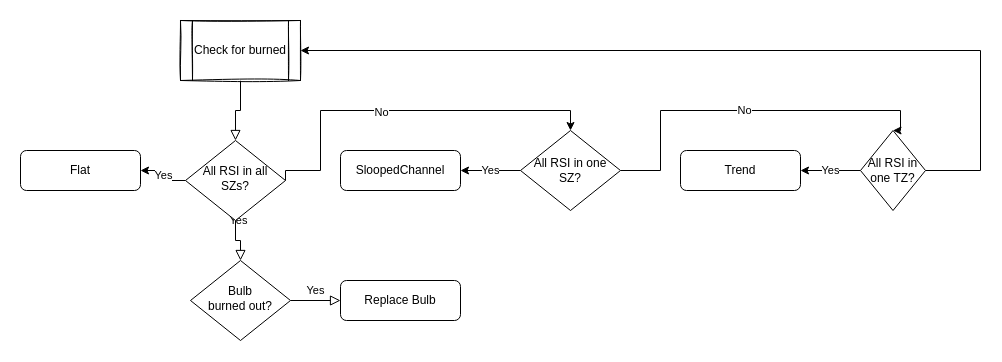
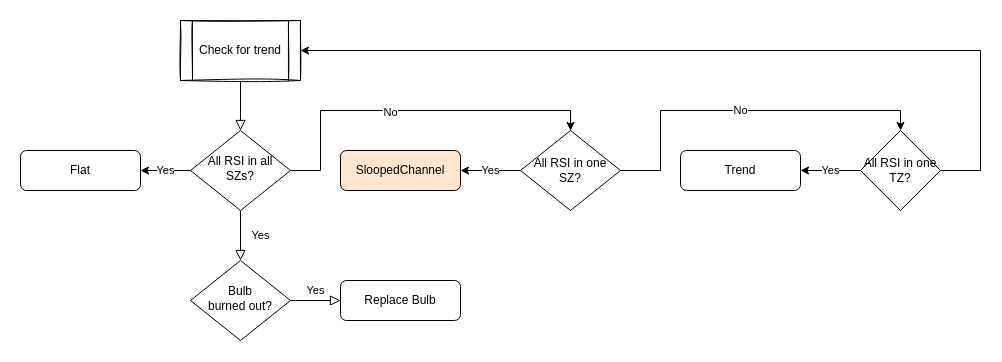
- <mxCell id="12" value="Check for burned" style="shape=process;whiteSpace=wrap;html=1;backgroundOutline=1;sketch=1;" vertex="1" parent="1"><mxGeometry x="180" y="20" width="120" height="60" as="geometry" /></mxCell>
+ <mxCell id="12" value="Check for trend" style="shape=process;whiteSpace=wrap;html=1;backgroundOutline=1;sketch=1;" vertex="1" parent="1"><mxGeometry x="180" y="20" width="120" height="60" as="geometry" /></mxCell>
- <mxCell id="16" value="SloopedChannel" style="rounded=1;whiteSpace=wrap;html=1;sketch=0;" vertex="1" parent="1"><mxGeometry x="340" y="150" width="120" height="40" as="geometry" /></mxCell>
+ <mxCell id="16" value="SloopedChannel" style="rounded=1;whiteSpace=wrap;html=1;sketch=0;fillColor=#ffe6cc;" vertex="1" parent="1"><mxGeometry x="340" y="150" width="120" height="40" as="geometry" /></mxCell>
- <mxCell id="19" value="All RSI in one TZ?" style="rhombus;whiteSpace=wrap;html=1;sketch=0;" vertex="1" parent="1"><mxGeometry x="860" y="130" width="65" height="80" as="geometry" /></mxCell>
+ <mxCell id="19" value="All RSI in one TZ?" style="rhombus;whiteSpace=wrap;html=1;sketch=0;" vertex="1" parent="1"><mxGeometry x="860" y="130" width="80" height="80" as="geometry" /></mxCell>
- <mxCell id="7" value="All RSI in all SZs?" style="rhombus;whiteSpace=wrap;html=1;shadow=0;fontFamily=Helvetica;fontSize=12;align=center;strokeWidth=1;spacing=6;spacingTop=-4;" parent="1" vertex="1"><mxGeometry x="185" y="140" width="100" height="80" as="geometry" /></mxCell>
+ <mxCell id="7" value="All RSI in all SZs?" style="rhombus;whiteSpace=wrap;html=1;shadow=0;fontFamily=Helvetica;fontSize=12;align=center;strokeWidth=1;spacing=6;spacingTop=-4;" parent="1" vertex="1"><mxGeometry x="190" y="130" width="100" height="80" as="geometry" /></mxCell>
